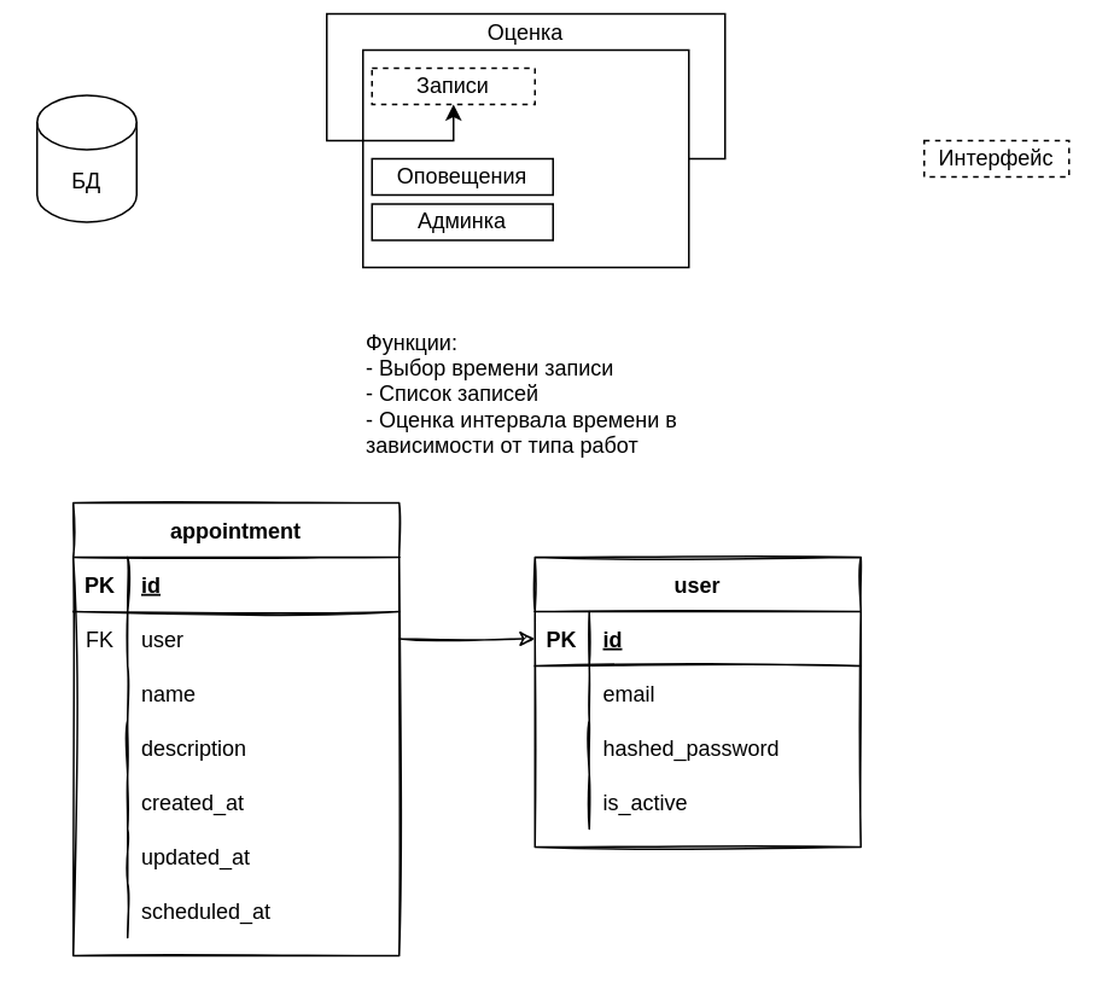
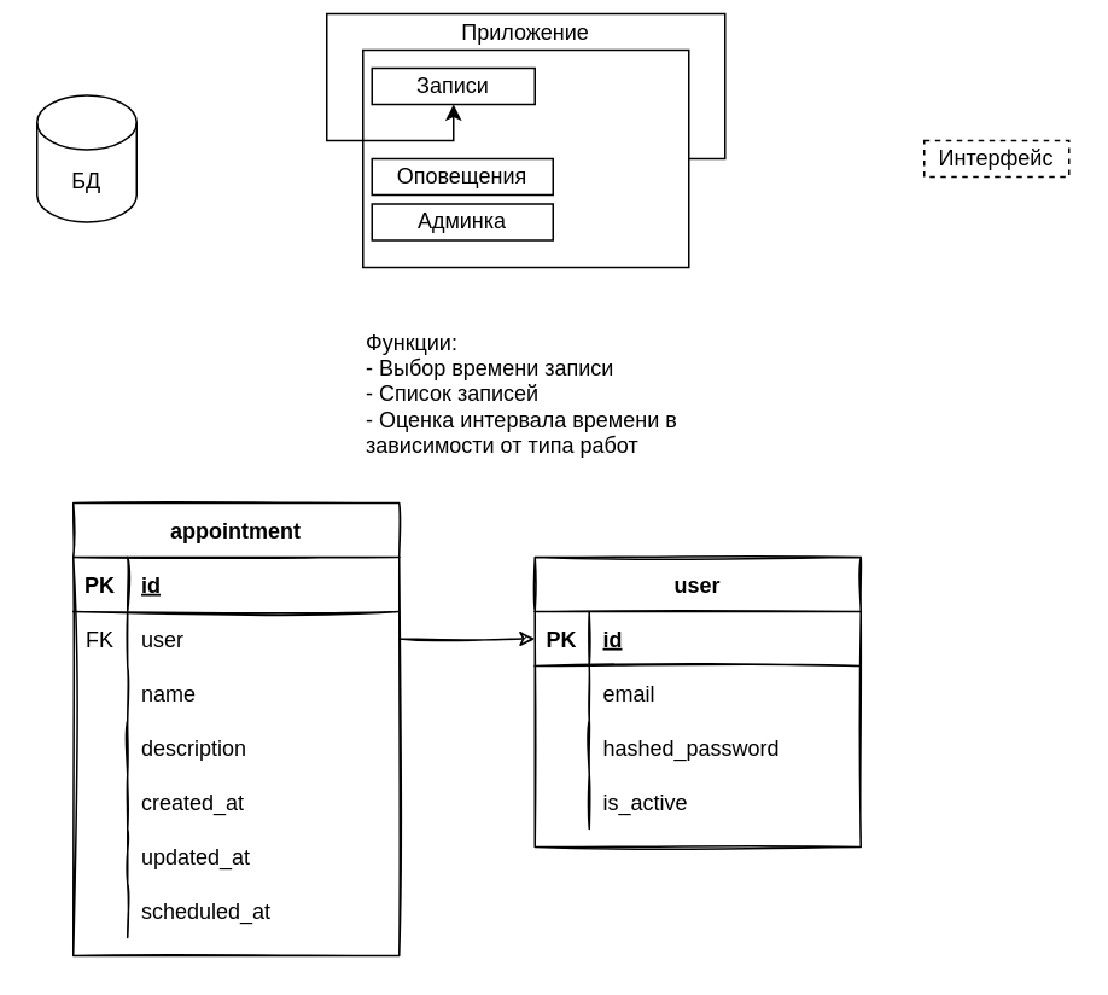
- <mxCell id="2" value="Оценка" style="rounded=0;whiteSpace=wrap;html=1;labelPosition=center;verticalLabelPosition=top;align=center;verticalAlign=bottom;" parent="1" vertex="1"><mxGeometry x="200" y="20" width="180" height="120" as="geometry" /></mxCell>
+ <mxCell id="2" value="Приложение" style="rounded=0;whiteSpace=wrap;html=1;labelPosition=center;verticalLabelPosition=top;align=center;verticalAlign=bottom;" parent="1" vertex="1"><mxGeometry x="200" y="20" width="180" height="120" as="geometry" /></mxCell>
- <mxCell id="7" value="Записи" style="rounded=0;whiteSpace=wrap;html=1;dashed=1;" parent="1" vertex="1"><mxGeometry x="205" y="30" width="90" height="20" as="geometry" /></mxCell>
+ <mxCell id="7" value="Записи" style="rounded=0;whiteSpace=wrap;html=1;" parent="1" vertex="1"><mxGeometry x="205" y="30" width="90" height="20" as="geometry" /></mxCell>
